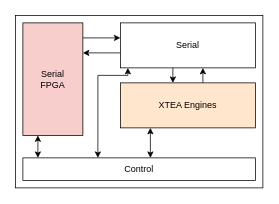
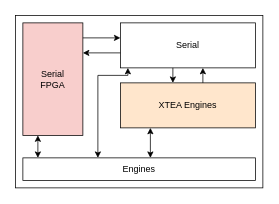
- <mxCell id="10" value="Control" style="rounded=0;whiteSpace=wrap;html=1;" parent="1" vertex="1"><mxGeometry x="30" y="210" width="310" height="30" as="geometry" /></mxCell>
+ <mxCell id="10" value="Engines" style="rounded=0;whiteSpace=wrap;html=1;" parent="1" vertex="1"><mxGeometry x="30" y="210" width="310" height="30" as="geometry" /></mxCell>
